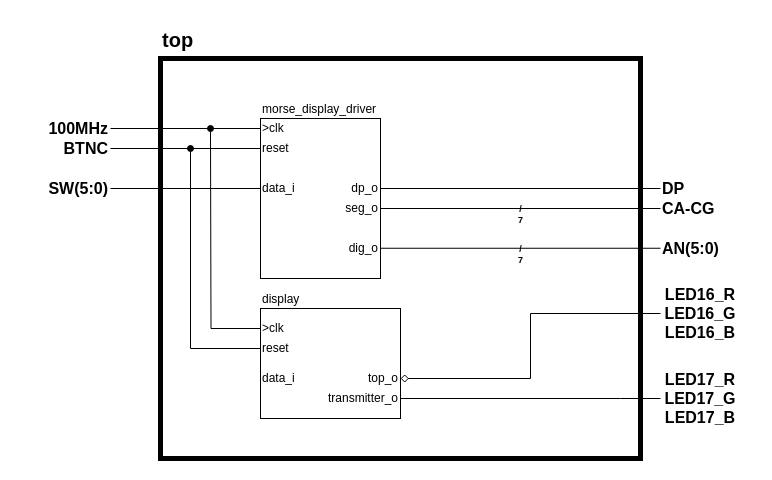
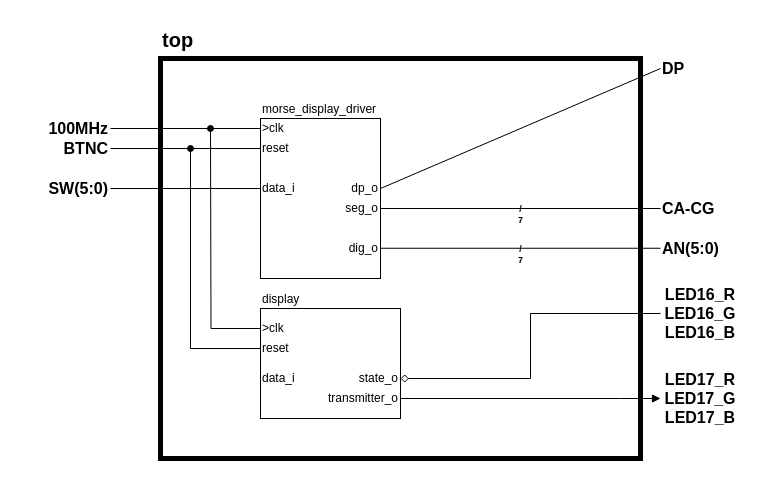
- <mxCell id="7" value="DP" style="text;html=1;strokeColor=none;fillColor=none;align=left;verticalAlign=middle;whiteSpace=wrap;rounded=0;labelBackgroundColor=none;fontFamily=Helvetica;fontSize=16;fontStyle=1" parent="1" vertex="1"><mxGeometry x="660" y="178" width="90" height="20" as="geometry" /></mxCell>
+ <mxCell id="7" value="DP" style="text;html=1;strokeColor=none;fillColor=none;align=left;verticalAlign=middle;whiteSpace=wrap;rounded=0;labelBackgroundColor=none;fontFamily=Helvetica;fontSize=16;fontStyle=1" parent="1" vertex="1"><mxGeometry x="660" y="58" width="90" height="20" as="geometry" /></mxCell>
- <mxCell id="32" value="top_o" style="text;html=1;strokeColor=none;fillColor=none;align=right;verticalAlign=middle;whiteSpace=wrap;rounded=0;" vertex="1" parent="1"><mxGeometry x="340" y="368" width="60" height="20" as="geometry" /></mxCell>
+ <mxCell id="32" value="state_o" style="text;html=1;strokeColor=none;fillColor=none;align=right;verticalAlign=middle;whiteSpace=wrap;rounded=0;" vertex="1" parent="1"><mxGeometry x="340" y="368" width="60" height="20" as="geometry" /></mxCell>
- <mxCell id="11" value="" style="endArrow=none;html=1;rounded=0;edgeStyle=elbowEdgeStyle;entryX=0;entryY=0.5;entryDx=0;entryDy=0;fontSize=16;exitX=1;exitY=0.5;exitDx=0;exitDy=0;" parent="1" target="14" edge="1" source="35"><mxGeometry width="50" height="50" relative="1" as="geometry"><mxPoint x="397" y="538" as="sourcePoint" /><mxPoint x="517" y="538" as="targetPoint" /><Array as="points"><mxPoint x="620" y="398" /><mxPoint x="590" y="398" /></Array></mxGeometry></mxCell>
+ <mxCell id="11" value="" style="endArrow=block;html=1;rounded=0;edgeStyle=elbowEdgeStyle;entryX=0;entryY=0.5;entryDx=0;entryDy=0;fontSize=16;exitX=1;exitY=0.5;exitDx=0;exitDy=0;" parent="1" target="14" edge="1" source="35"><mxGeometry width="50" height="50" relative="1" as="geometry"><mxPoint x="397" y="538" as="sourcePoint" /><mxPoint x="517" y="538" as="targetPoint" /><Array as="points"><mxPoint x="620" y="398" /><mxPoint x="590" y="398" /></Array></mxGeometry></mxCell>
